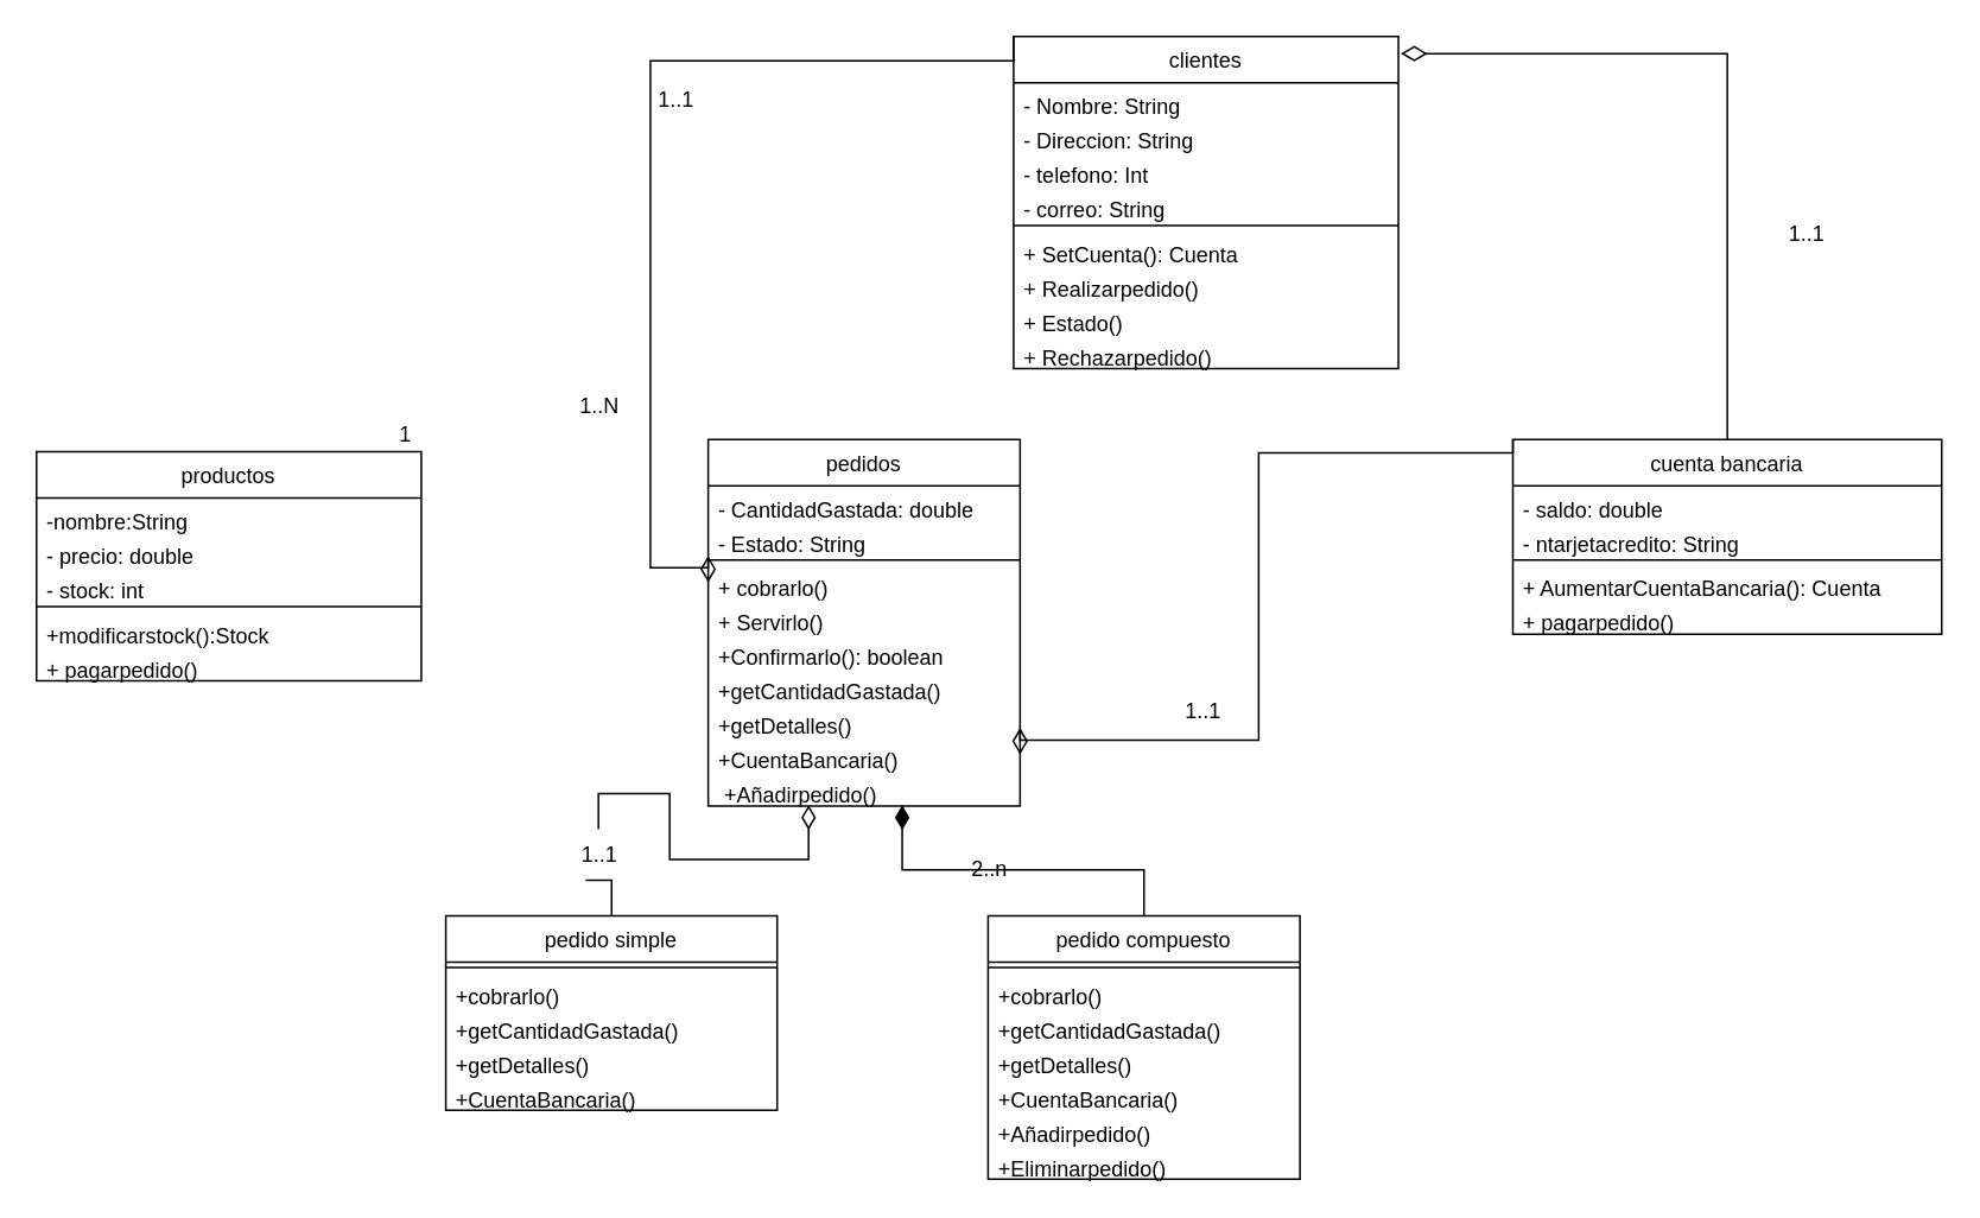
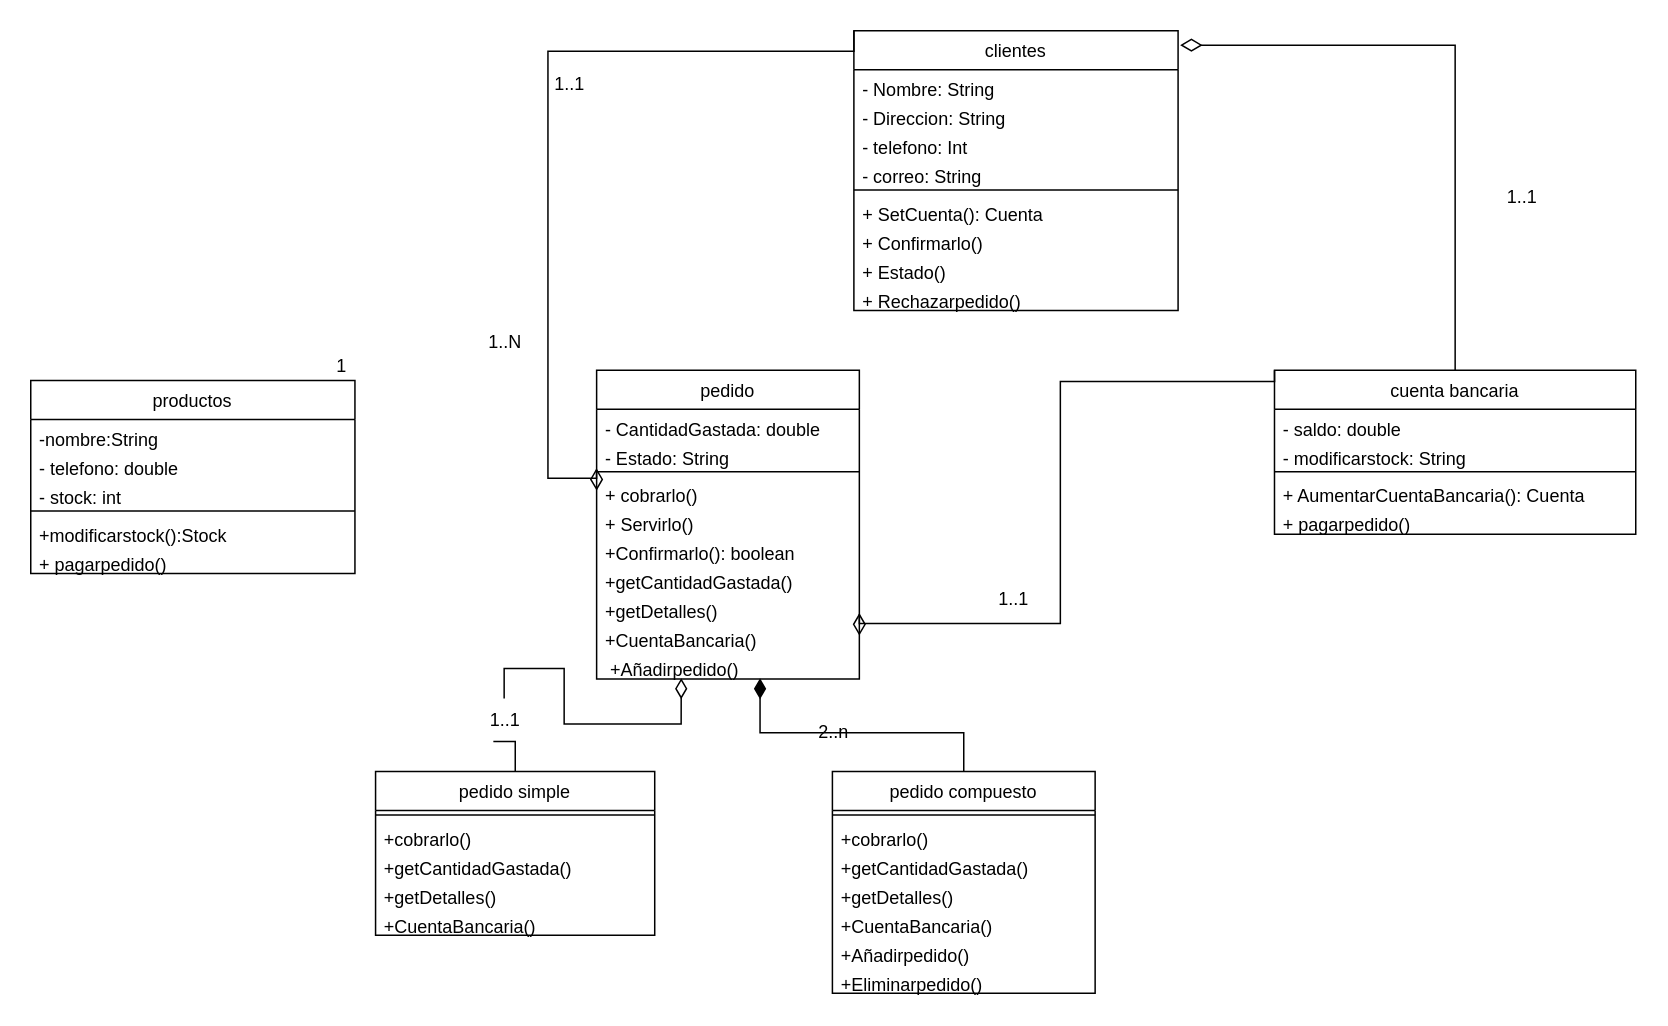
- <mxCell id="46" value="+ Realizarpedido()" style="text;strokeColor=none;fillColor=none;align=left;verticalAlign=top;spacingLeft=4;spacingRight=4;overflow=hidden;rotatable=0;points=[[0,0.5],[1,0.5]];portConstraint=eastwest;" parent="39" vertex="1"><mxGeometry y="128.528" width="216.134" height="19.317" as="geometry" /></mxCell>
+ <mxCell id="46" value="+ Confirmarlo()" style="text;strokeColor=none;fillColor=none;align=left;verticalAlign=top;spacingLeft=4;spacingRight=4;overflow=hidden;rotatable=0;points=[[0,0.5],[1,0.5]];portConstraint=eastwest;" parent="39" vertex="1"><mxGeometry y="128.528" width="216.134" height="19.317" as="geometry" /></mxCell>
- <mxCell id="2" value="pedidos" style="swimlane;fontStyle=0;childLayout=stackLayout;horizontal=1;startSize=26;fillColor=none;horizontalStack=0;resizeParent=1;resizeParentMax=0;resizeLast=0;collapsible=1;marginBottom=0;" parent="1" vertex="1"><mxGeometry x="397.248" y="246.374" width="175.153" height="205.797" as="geometry"><mxRectangle x="120" y="80" width="80" height="30" as="alternateBounds" /></mxGeometry></mxCell>
+ <mxCell id="2" value="pedido" style="swimlane;fontStyle=0;childLayout=stackLayout;horizontal=1;startSize=26;fillColor=none;horizontalStack=0;resizeParent=1;resizeParentMax=0;resizeLast=0;collapsible=1;marginBottom=0;" parent="1" vertex="1"><mxGeometry x="397.248" y="246.374" width="175.153" height="205.797" as="geometry"><mxRectangle x="120" y="80" width="80" height="30" as="alternateBounds" /></mxGeometry></mxCell>
- <mxCell id="34" value="- ntarjetacredito: String" style="text;strokeColor=none;fillColor=none;align=left;verticalAlign=top;spacingLeft=4;spacingRight=4;overflow=hidden;rotatable=0;points=[[0,0.5],[1,0.5]];portConstraint=eastwest;" parent="32" vertex="1"><mxGeometry y="45.317" width="240.835" height="19.317" as="geometry" /></mxCell>
+ <mxCell id="34" value="- modificarstock: String" style="text;strokeColor=none;fillColor=none;align=left;verticalAlign=top;spacingLeft=4;spacingRight=4;overflow=hidden;rotatable=0;points=[[0,0.5],[1,0.5]];portConstraint=eastwest;" parent="32" vertex="1"><mxGeometry y="45.317" width="240.835" height="19.317" as="geometry" /></mxCell>
- <mxCell id="51" value="- precio: double" style="text;strokeColor=none;fillColor=none;align=left;verticalAlign=top;spacingLeft=4;spacingRight=4;overflow=hidden;rotatable=0;points=[[0,0.5],[1,0.5]];portConstraint=eastwest;" parent="49" vertex="1"><mxGeometry y="45.317" width="216.134" height="19.317" as="geometry" /></mxCell>
+ <mxCell id="51" value="- telefono: double" style="text;strokeColor=none;fillColor=none;align=left;verticalAlign=top;spacingLeft=4;spacingRight=4;overflow=hidden;rotatable=0;points=[[0,0.5],[1,0.5]];portConstraint=eastwest;" parent="49" vertex="1"><mxGeometry y="45.317" width="216.134" height="19.317" as="geometry" /></mxCell>
